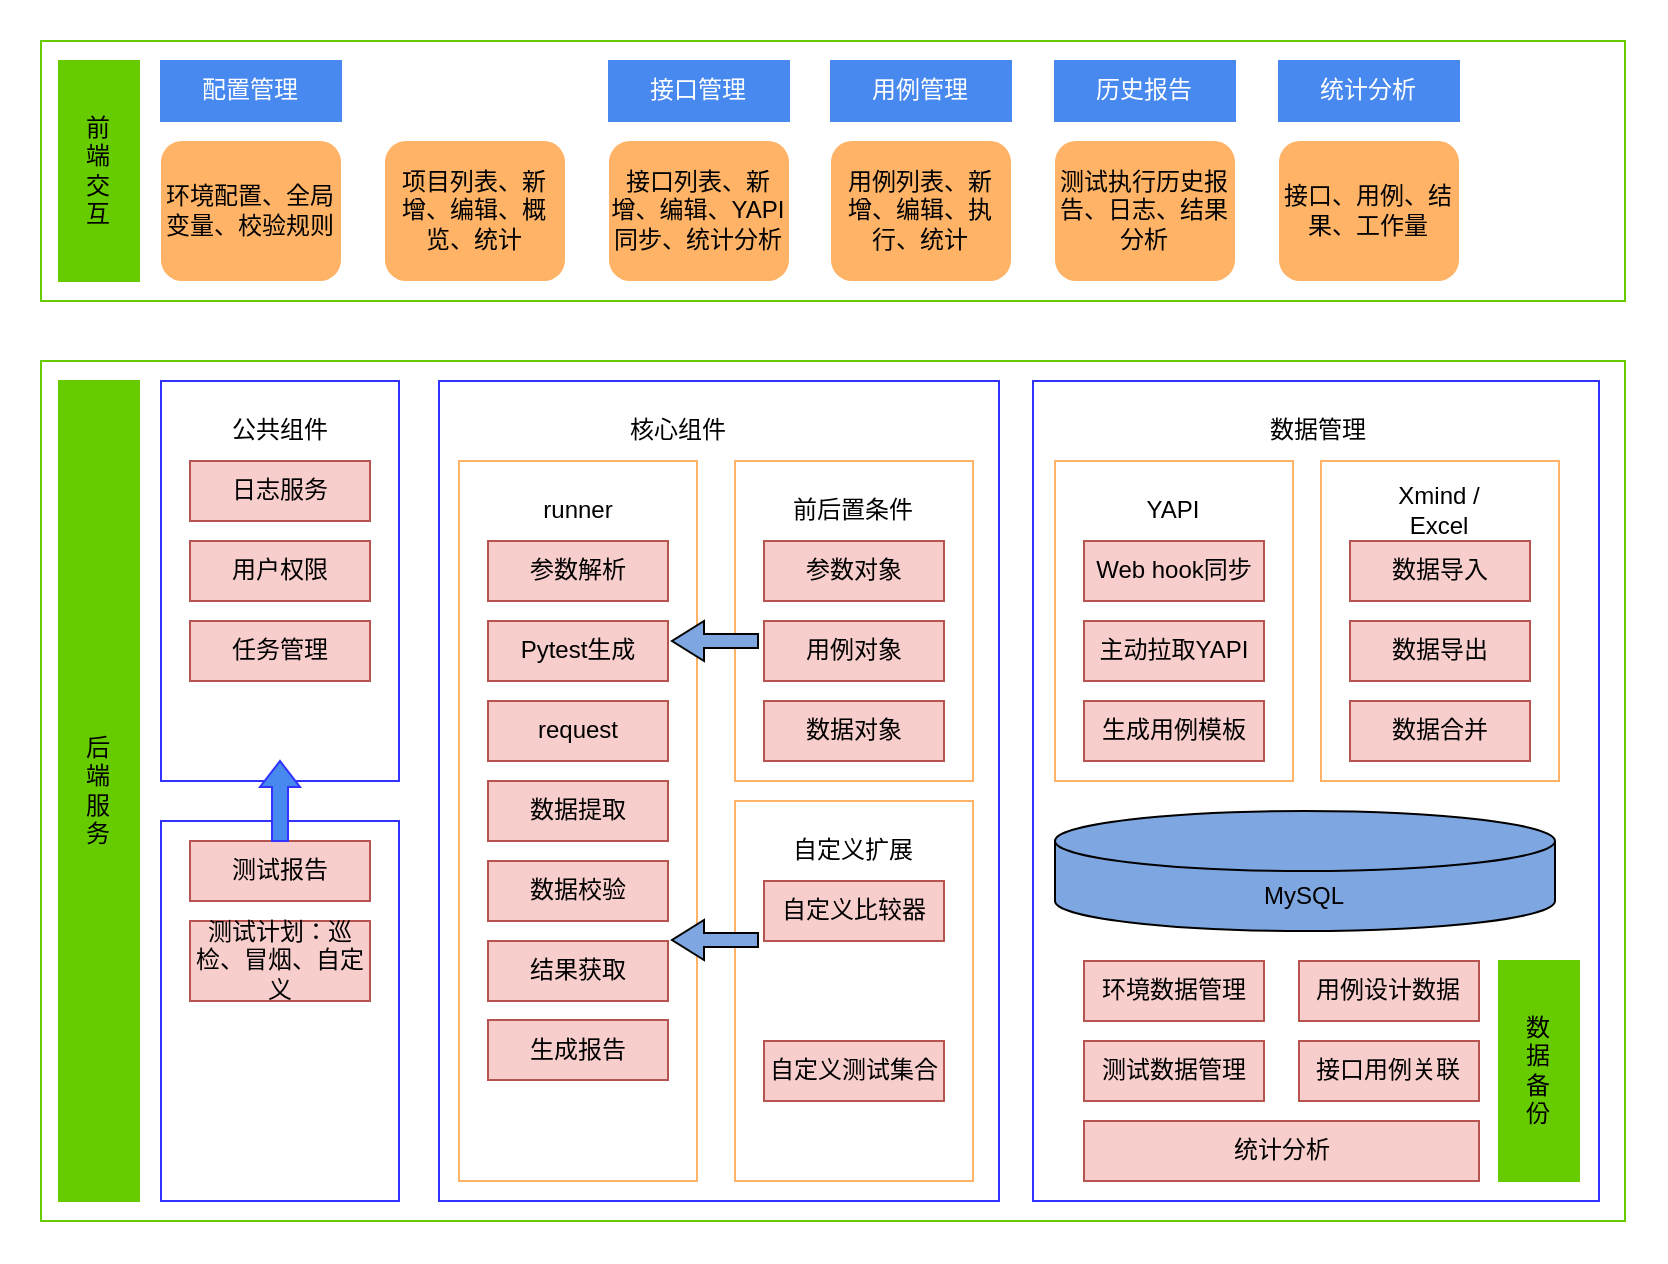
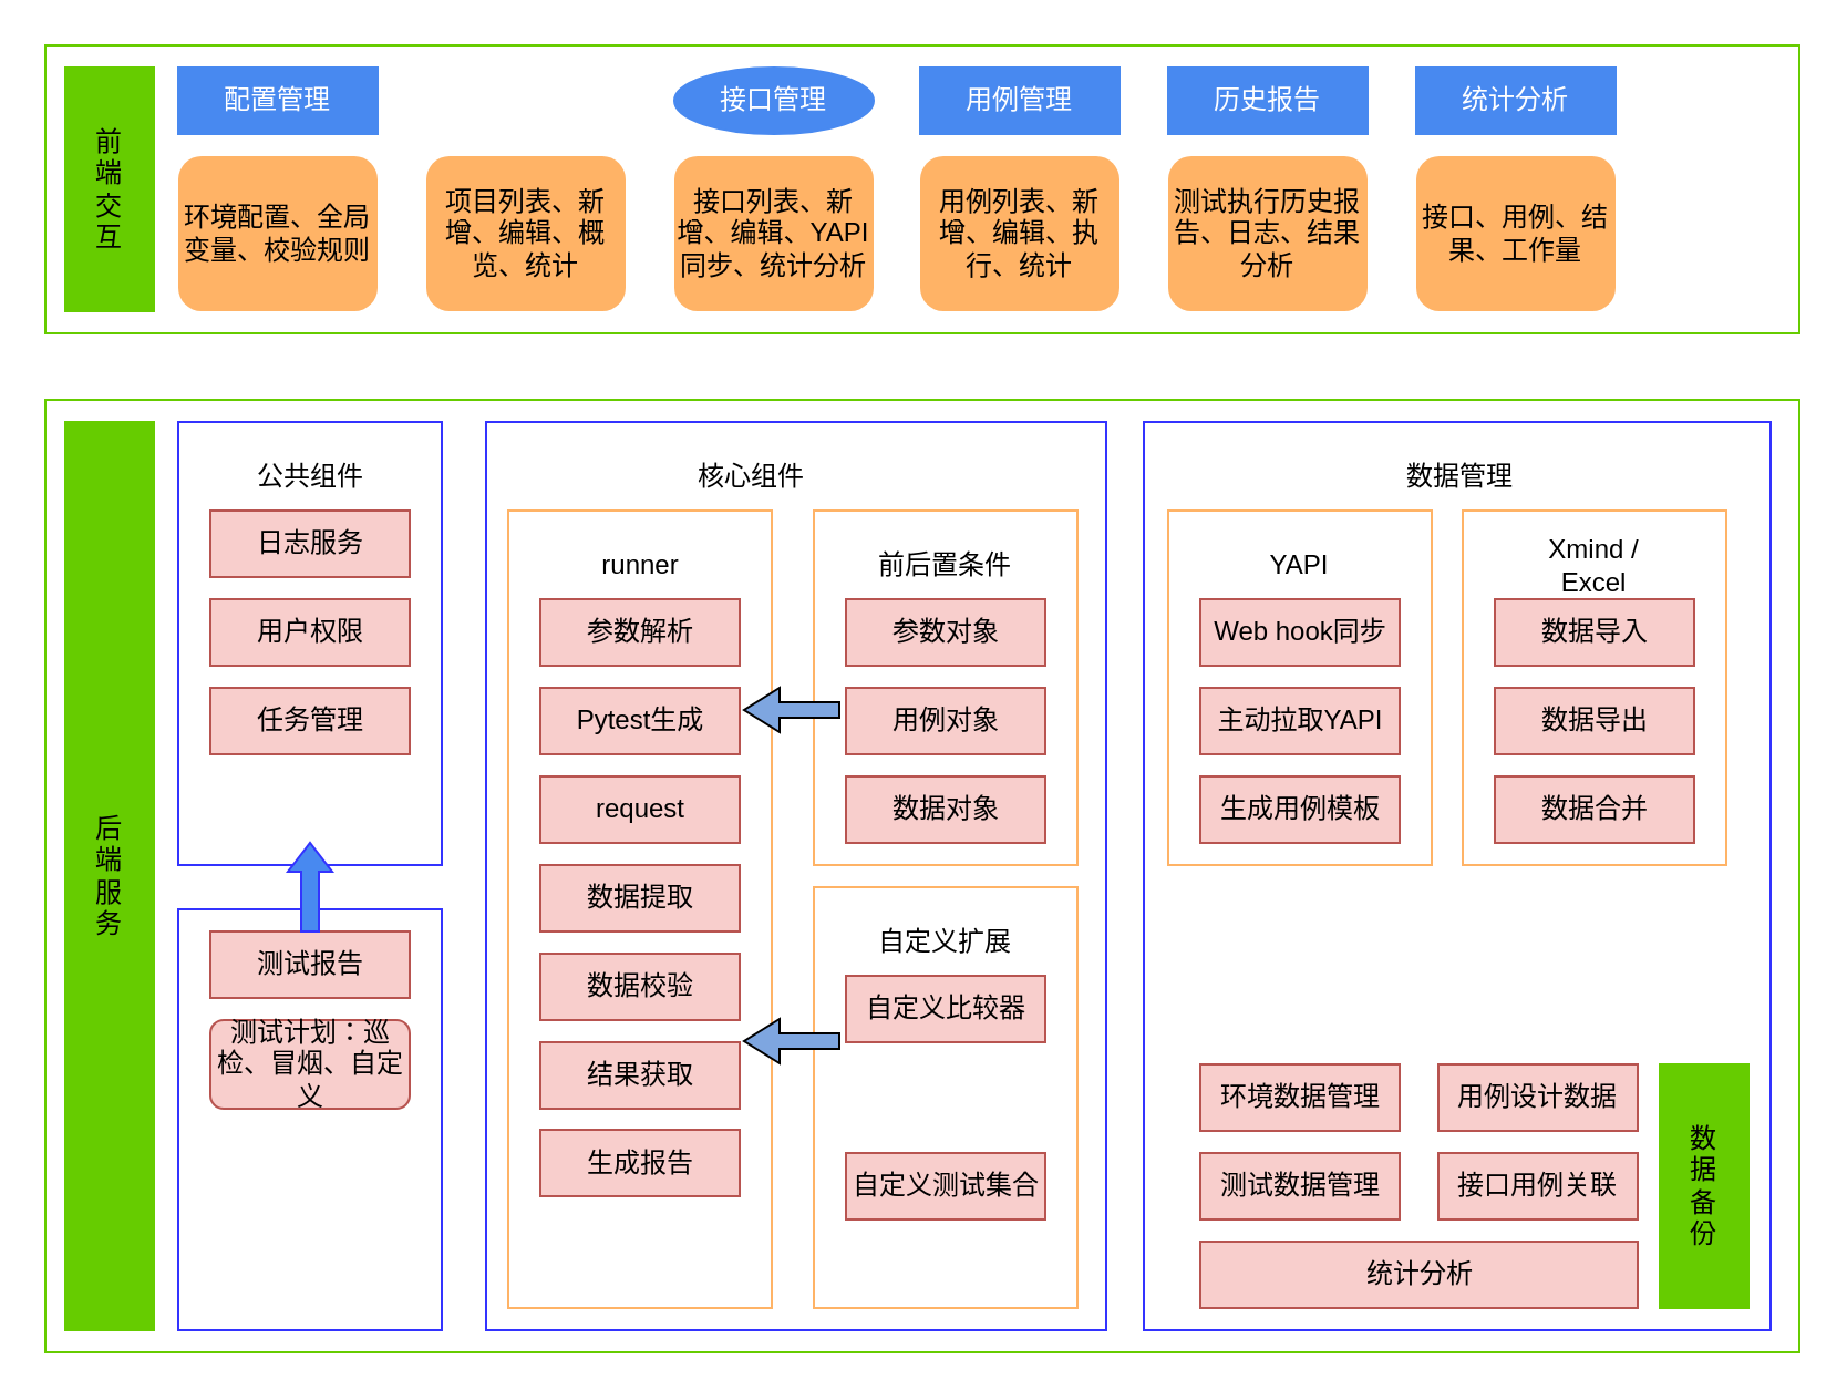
- <mxCell id="7" value="接口管理" style="rounded=0;whiteSpace=wrap;html=1;strokeColor=#4889F0;fillColor=#4889F0;fontColor=#FFFFFF;" parent="1" vertex="1"><mxGeometry x="304" y="30" width="90" height="30" as="geometry" /></mxCell>
+ <mxCell id="7" value="接口管理" style="ellipse;whiteSpace=wrap;html=1;strokeColor=#4889F0;fillColor=#4889F0;fontColor=#FFFFFF;" parent="1" vertex="1"><mxGeometry x="304" y="30" width="90" height="30" as="geometry" /></mxCell>
- <mxCell id="58" value="MySQL" style="shape=cylinder3;whiteSpace=wrap;html=1;boundedLbl=1;backgroundOutline=1;size=15;strokeColor=#000000;fillColor=#7EA6E0;" vertex="1" parent="1"><mxGeometry x="527" y="405" width="250" height="60" as="geometry" /></mxCell>
- <mxCell id="24" value="测试计划：巡检、冒烟、自定义" style="rounded=0;whiteSpace=wrap;html=1;strokeColor=#b85450;fillColor=#f8cecc;" vertex="1" parent="1"><mxGeometry x="94.5" y="460" width="90" height="40" as="geometry" /></mxCell>
+ <mxCell id="24" value="测试计划：巡检、冒烟、自定义" style="whiteSpace=wrap;html=1;strokeColor=#b85450;fillColor=#f8cecc;rounded=1;" vertex="1" parent="1"><mxGeometry x="94.5" y="460" width="90" height="40" as="geometry" /></mxCell>
